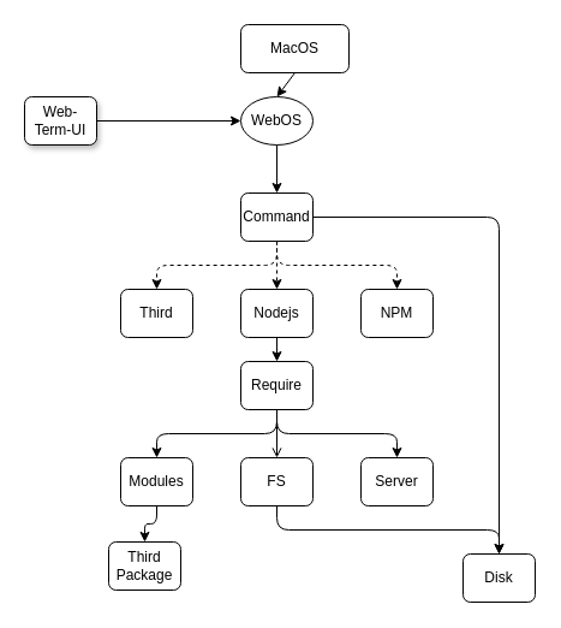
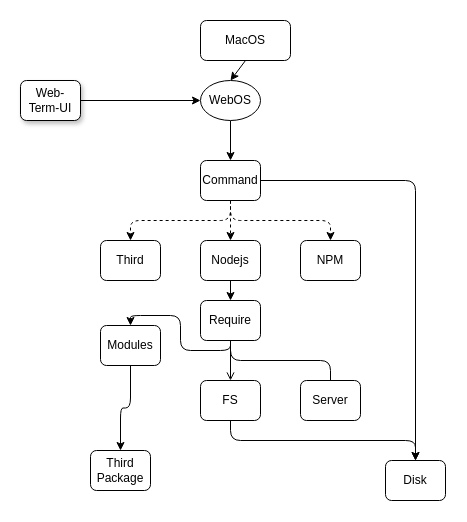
- <mxCell id="8" style="edgeStyle=orthogonalEdgeStyle;html=1;exitX=0.5;exitY=1;exitDx=0;exitDy=0;entryX=0.5;entryY=0;entryDx=0;entryDy=0;" parent="1" source="10" target="16" edge="1"><mxGeometry relative="1" as="geometry" /></mxCell>
+ <mxCell id="8" style="edgeStyle=orthogonalEdgeStyle;html=1;exitX=0.5;exitY=1;exitDx=0;exitDy=0;entryX=0.5;entryY=0;entryDx=0;entryDy=0;endArrow=none;" parent="1" source="10" target="16" edge="1"><mxGeometry relative="1" as="geometry" /></mxCell>
- <mxCell id="12" value="Modules" style="rounded=1;whiteSpace=wrap;html=1;" parent="1" vertex="1"><mxGeometry x="100" y="380" width="60" height="40" as="geometry" /></mxCell>
+ <mxCell id="12" value="Modules" style="rounded=1;whiteSpace=wrap;html=1;" parent="1" vertex="1"><mxGeometry x="100" y="325" width="60" height="40" as="geometry" /></mxCell>
